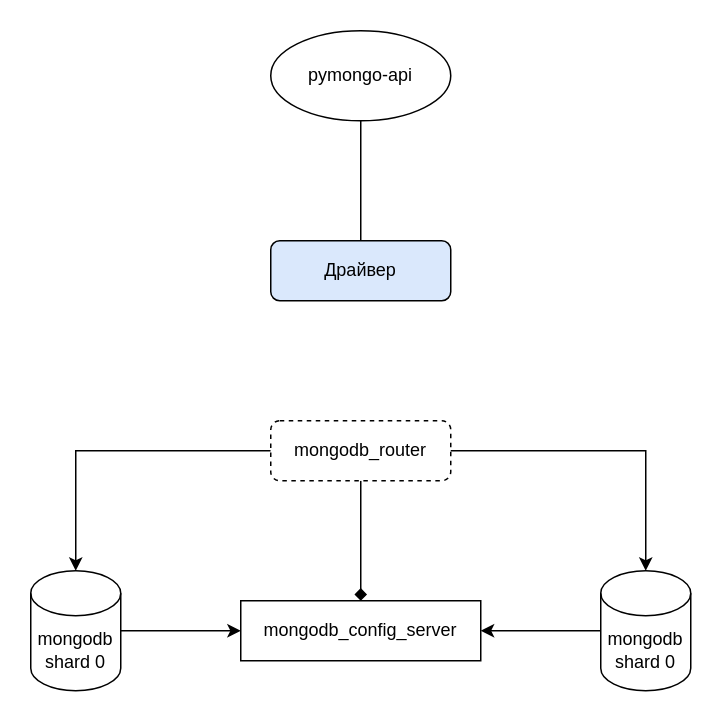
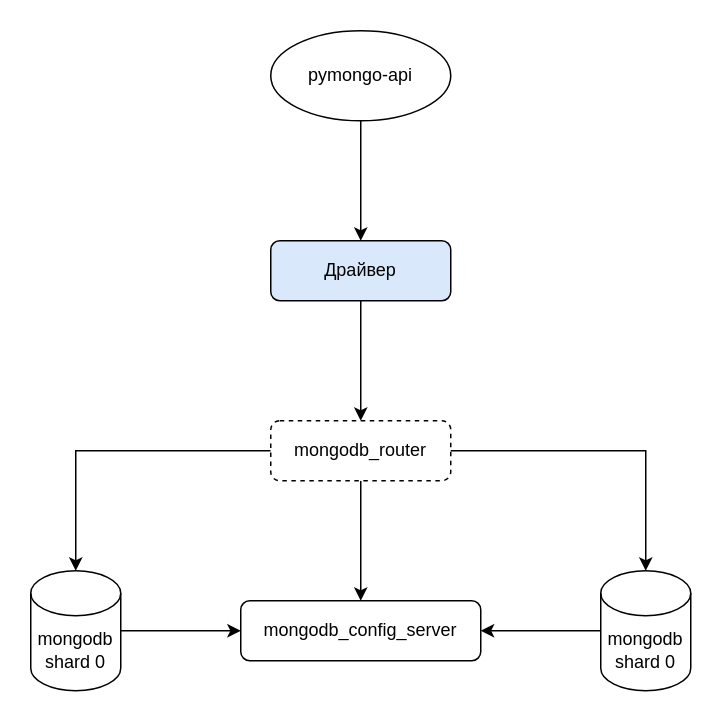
- <mxCell id="2" style="edgeStyle=orthogonalEdgeStyle;rounded=0;orthogonalLoop=1;jettySize=auto;html=1;exitX=0.5;exitY=1;exitDx=0;exitDy=0;entryX=0.5;entryY=0;entryDx=0;entryDy=0;endArrow=none;" parent="1" source="3" target="9" edge="1"><mxGeometry relative="1" as="geometry" /></mxCell>
+ <mxCell id="2" style="edgeStyle=orthogonalEdgeStyle;rounded=0;orthogonalLoop=1;jettySize=auto;html=1;exitX=0.5;exitY=1;exitDx=0;exitDy=0;entryX=0.5;entryY=0;entryDx=0;entryDy=0;" parent="1" source="3" target="9" edge="1"><mxGeometry relative="1" as="geometry" /></mxCell>
+ <mxCell id="8" style="edgeStyle=orthogonalEdgeStyle;rounded=0;orthogonalLoop=1;jettySize=auto;html=1;exitX=0.5;exitY=1;exitDx=0;exitDy=0;entryX=0.5;entryY=0;entryDx=0;entryDy=0;" parent="1" source="9" target="12" edge="1"><mxGeometry relative="1" as="geometry" /></mxCell>
- <mxCell id="11" style="edgeStyle=orthogonalEdgeStyle;rounded=0;orthogonalLoop=1;jettySize=auto;html=1;exitX=0.5;exitY=1;exitDx=0;exitDy=0;entryX=0.5;entryY=0;entryDx=0;entryDy=0;endArrow=diamond;" parent="1" source="12" target="13" edge="1"><mxGeometry relative="1" as="geometry" /></mxCell>
+ <mxCell id="11" style="edgeStyle=orthogonalEdgeStyle;rounded=0;orthogonalLoop=1;jettySize=auto;html=1;exitX=0.5;exitY=1;exitDx=0;exitDy=0;entryX=0.5;entryY=0;entryDx=0;entryDy=0;" parent="1" source="12" target="13" edge="1"><mxGeometry relative="1" as="geometry" /></mxCell>
- <mxCell id="13" value="mongodb_config_server" style="whiteSpace=wrap;html=1;rounded=0;" parent="1" vertex="1"><mxGeometry x="160" y="400" width="160" height="40" as="geometry" /></mxCell>
+ <mxCell id="13" value="mongodb_config_server" style="rounded=1;whiteSpace=wrap;html=1;" parent="1" vertex="1"><mxGeometry x="160" y="400" width="160" height="40" as="geometry" /></mxCell>
